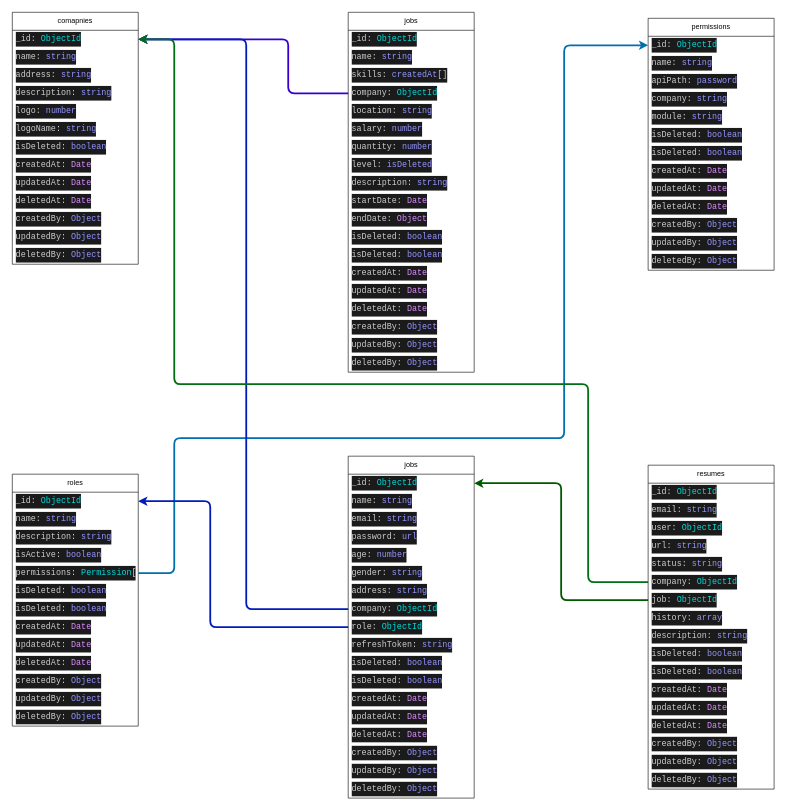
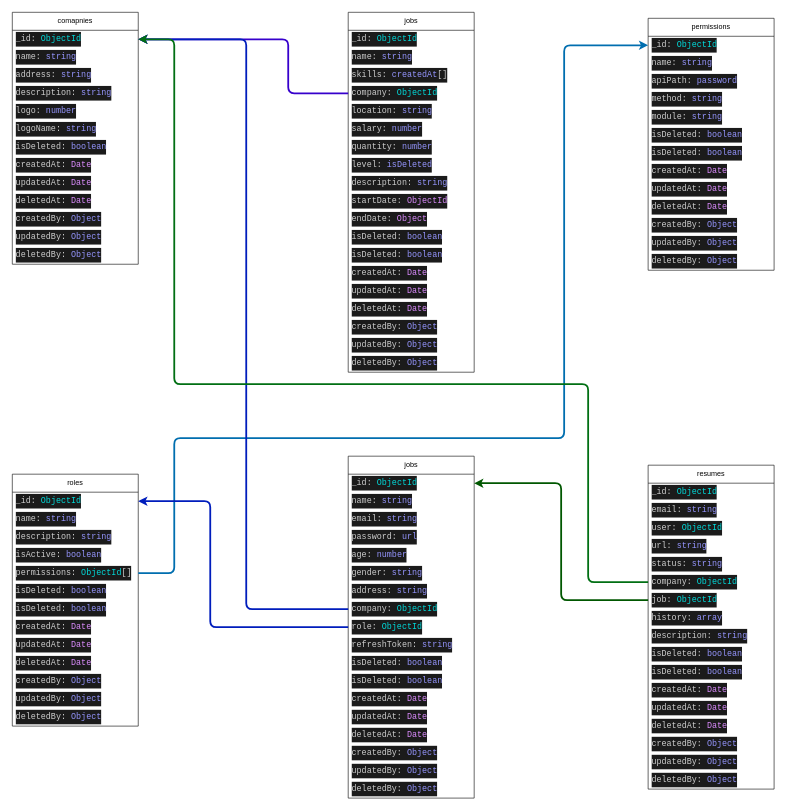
- <mxCell id="40" value="&lt;div style=&quot;color: rgb(206, 206, 206); background-color: rgb(27, 27, 27); font-family: Consolas, &amp;quot;Courier New&amp;quot;, monospace; font-size: 14px; line-height: 25px;&quot;&gt;&lt;span style=&quot;&quot;&gt;company&lt;/span&gt;:&amp;nbsp;&lt;span style=&quot;color: rgb(150, 150, 255);&quot;&gt;string&lt;/span&gt;&lt;/div&gt;" style="text;strokeColor=none;fillColor=none;align=left;verticalAlign=middle;spacingLeft=4;spacingRight=4;overflow=hidden;points=[[0,0.5],[1,0.5]];portConstraint=eastwest;rotatable=0;whiteSpace=wrap;html=1;" vertex="1" parent="36"><mxGeometry y="120" width="210" height="30" as="geometry" /></mxCell>
+ <mxCell id="40" value="&lt;div style=&quot;color: rgb(206, 206, 206); background-color: rgb(27, 27, 27); font-family: Consolas, &amp;quot;Courier New&amp;quot;, monospace; font-size: 14px; line-height: 25px;&quot;&gt;&lt;span style=&quot;&quot;&gt;method&lt;/span&gt;:&amp;nbsp;&lt;span style=&quot;color: rgb(150, 150, 255);&quot;&gt;string&lt;/span&gt;&lt;/div&gt;" style="text;strokeColor=none;fillColor=none;align=left;verticalAlign=middle;spacingLeft=4;spacingRight=4;overflow=hidden;points=[[0,0.5],[1,0.5]];portConstraint=eastwest;rotatable=0;whiteSpace=wrap;html=1;" vertex="1" parent="36"><mxGeometry y="120" width="210" height="30" as="geometry" /></mxCell>
- <mxCell id="26" value="&lt;div style=&quot;color: rgb(206, 206, 206); background-color: rgb(27, 27, 27); font-family: Consolas, &amp;quot;Courier New&amp;quot;, monospace; font-size: 14px; line-height: 25px;&quot;&gt;&lt;span style=&quot;&quot;&gt;startDate&lt;/span&gt;:&amp;nbsp;&lt;span style=&quot;color: rgb(220, 140, 255);&quot;&gt;Date&lt;/span&gt;&lt;/div&gt;" style="text;strokeColor=none;fillColor=none;align=left;verticalAlign=middle;spacingLeft=4;spacingRight=4;overflow=hidden;points=[[0,0.5],[1,0.5]];portConstraint=eastwest;rotatable=0;whiteSpace=wrap;html=1;" vertex="1" parent="16"><mxGeometry y="300" width="210" height="30" as="geometry" /></mxCell>
+ <mxCell id="26" value="&lt;div style=&quot;color: rgb(206, 206, 206); background-color: rgb(27, 27, 27); font-family: Consolas, &amp;quot;Courier New&amp;quot;, monospace; font-size: 14px; line-height: 25px;&quot;&gt;&lt;span style=&quot;&quot;&gt;startDate&lt;/span&gt;:&amp;nbsp;&lt;span style=&quot;color: rgb(220, 140, 255);&quot;&gt;ObjectId&lt;/span&gt;&lt;/div&gt;" style="text;strokeColor=none;fillColor=none;align=left;verticalAlign=middle;spacingLeft=4;spacingRight=4;overflow=hidden;points=[[0,0.5],[1,0.5]];portConstraint=eastwest;rotatable=0;whiteSpace=wrap;html=1;" vertex="1" parent="16"><mxGeometry y="300" width="210" height="30" as="geometry" /></mxCell>
- <mxCell id="73" value="&lt;div style=&quot;color: rgb(206, 206, 206); background-color: rgb(27, 27, 27); font-family: Consolas, &amp;quot;Courier New&amp;quot;, monospace; font-size: 14px; line-height: 25px;&quot;&gt;&lt;span style=&quot;&quot;&gt;permissions&lt;/span&gt;:&amp;nbsp;&lt;span style=&quot;color: rgb(0, 220, 220);&quot;&gt;Permission&lt;/span&gt;&lt;span style=&quot;&quot;&gt;[]&lt;/span&gt;&lt;/div&gt;" style="text;strokeColor=none;fillColor=none;align=left;verticalAlign=middle;spacingLeft=4;spacingRight=4;overflow=hidden;points=[[0,0.5],[1,0.5]];portConstraint=eastwest;rotatable=0;whiteSpace=wrap;html=1;" vertex="1" parent="68"><mxGeometry y="150" width="210" height="30" as="geometry" /></mxCell>
+ <mxCell id="73" value="&lt;div style=&quot;color: rgb(206, 206, 206); background-color: rgb(27, 27, 27); font-family: Consolas, &amp;quot;Courier New&amp;quot;, monospace; font-size: 14px; line-height: 25px;&quot;&gt;&lt;span style=&quot;&quot;&gt;permissions&lt;/span&gt;:&amp;nbsp;&lt;span style=&quot;color: rgb(0, 220, 220);&quot;&gt;ObjectId&lt;/span&gt;&lt;span style=&quot;&quot;&gt;[]&lt;/span&gt;&lt;/div&gt;" style="text;strokeColor=none;fillColor=none;align=left;verticalAlign=middle;spacingLeft=4;spacingRight=4;overflow=hidden;points=[[0,0.5],[1,0.5]];portConstraint=eastwest;rotatable=0;whiteSpace=wrap;html=1;" vertex="1" parent="68"><mxGeometry y="150" width="210" height="30" as="geometry" /></mxCell>
